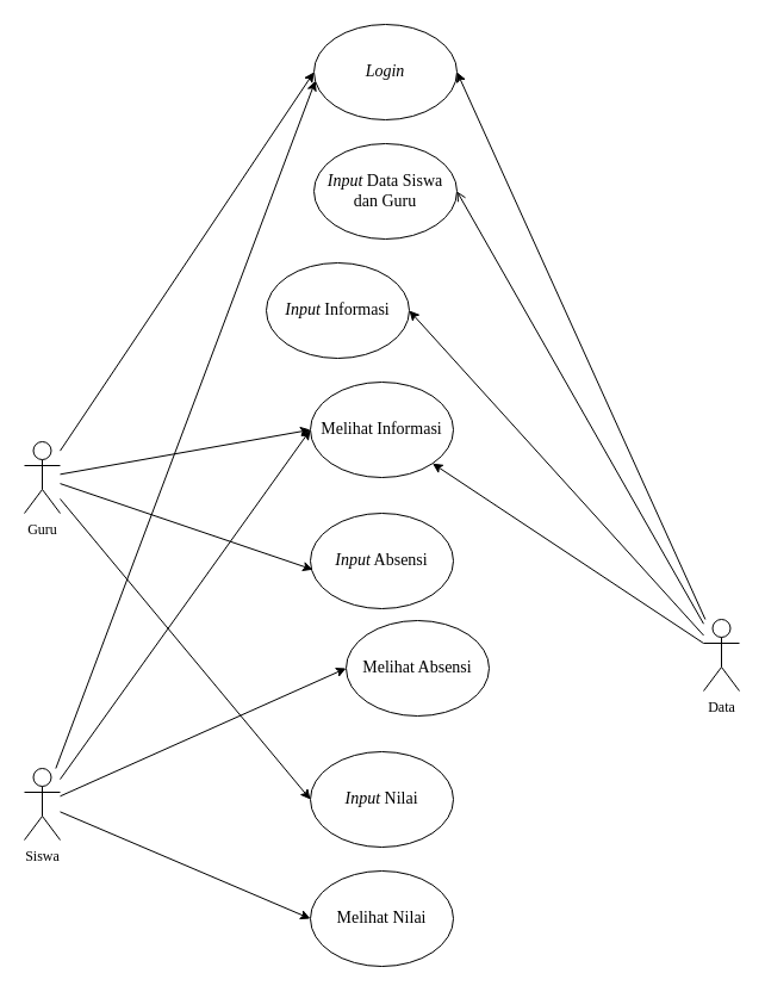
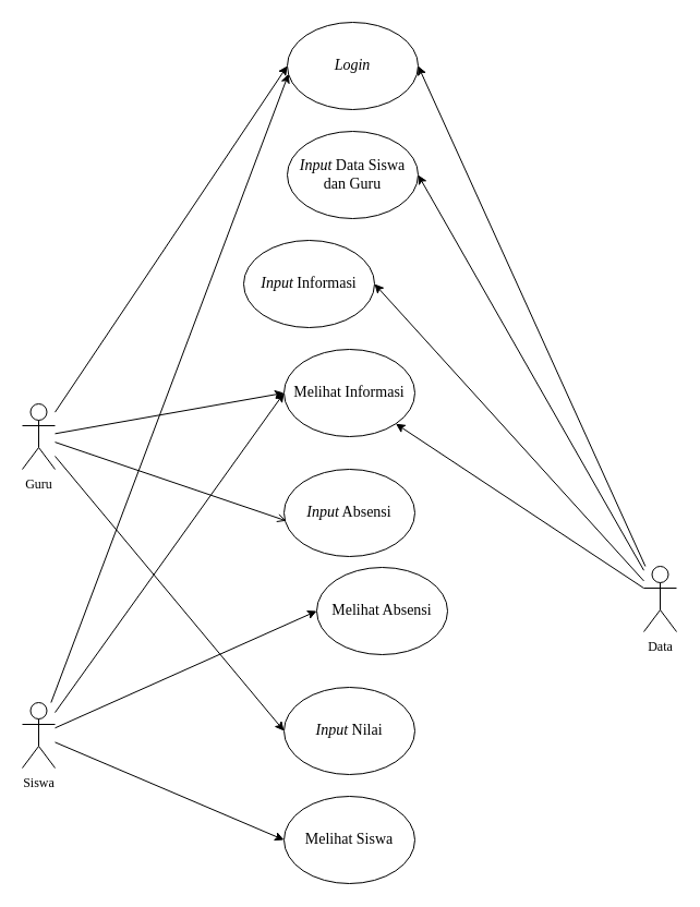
- <mxCell id="3" style="edgeStyle=none;html=1;entryX=1;entryY=0.5;entryDx=0;entryDy=0;fontFamily=Times New Roman;fontSize=14;fillColor=none;endArrow=open;" parent="1" source="6" target="21" edge="1"><mxGeometry relative="1" as="geometry" /></mxCell>
+ <mxCell id="3" style="edgeStyle=none;html=1;entryX=1;entryY=0.5;entryDx=0;entryDy=0;fontFamily=Times New Roman;fontSize=14;fillColor=none;" parent="1" source="6" target="21" edge="1"><mxGeometry relative="1" as="geometry" /></mxCell>
- <mxCell id="9" style="edgeStyle=none;html=1;entryX=0.017;entryY=0.591;entryDx=0;entryDy=0;entryPerimeter=0;fontFamily=Times New Roman;fontSize=14;fillColor=none;" parent="1" source="11" target="17" edge="1"><mxGeometry relative="1" as="geometry" /></mxCell>
+ <mxCell id="9" style="edgeStyle=none;html=1;entryX=0.017;entryY=0.591;entryDx=0;entryDy=0;entryPerimeter=0;fontFamily=Times New Roman;fontSize=14;fillColor=none;endArrow=open;" parent="1" source="11" target="17" edge="1"><mxGeometry relative="1" as="geometry" /></mxCell>
- <mxCell id="24" value="&lt;font face=&quot;Times New Roman&quot;&gt;&lt;span style=&quot;font-size: 14px;&quot;&gt;Melihat&amp;nbsp;Nilai&lt;/span&gt;&lt;/font&gt;" style="ellipse;whiteSpace=wrap;html=1;fillColor=none;" parent="1" vertex="1"><mxGeometry x="260" y="730" width="120" height="80" as="geometry" /></mxCell>
+ <mxCell id="24" value="&lt;font face=&quot;Times New Roman&quot;&gt;&lt;span style=&quot;font-size: 14px;&quot;&gt;Melihat&amp;nbsp;Siswa&lt;/span&gt;&lt;/font&gt;" style="ellipse;whiteSpace=wrap;html=1;fillColor=none;" parent="1" vertex="1"><mxGeometry x="260" y="730" width="120" height="80" as="geometry" /></mxCell>
